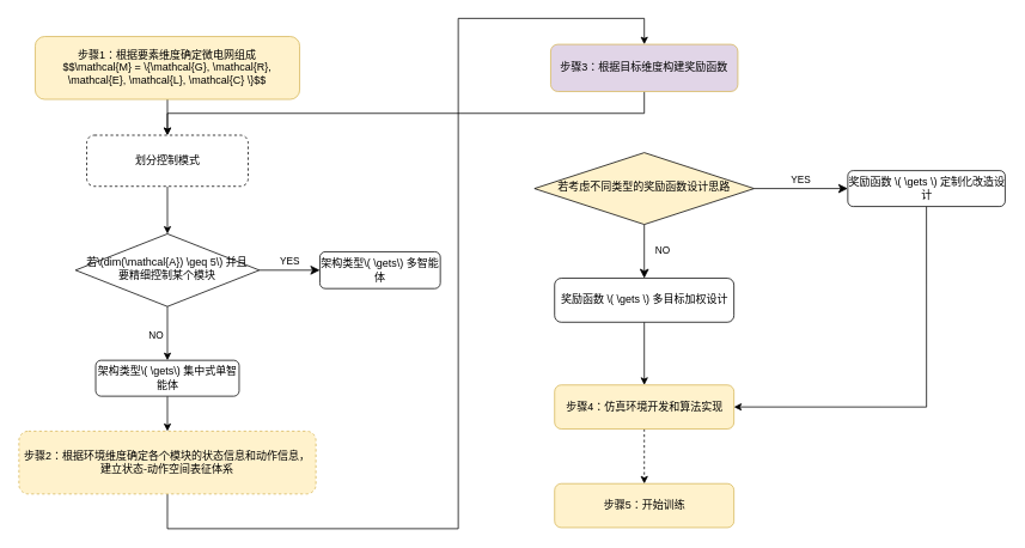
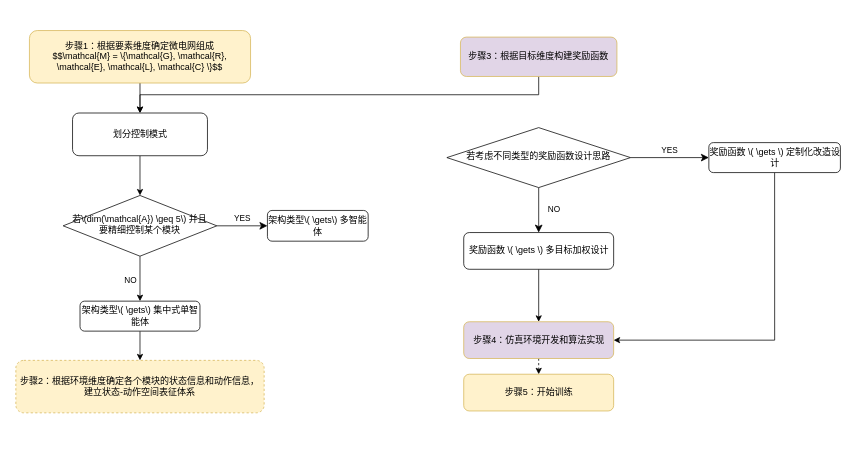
- <mxCell id="20" style="edgeStyle=orthogonalEdgeStyle;rounded=0;orthogonalLoop=1;jettySize=auto;html=1;exitX=0.5;exitY=1;exitDx=0;exitDy=0;entryX=0.5;entryY=0;entryDx=0;entryDy=0;" edge="1" parent="1" source="21" target="23"><mxGeometry relative="1" as="geometry"><Array as="points"><mxPoint x="186" y="589" /><mxPoint x="510" y="589" /><mxPoint x="510" y="20" /><mxPoint x="717" y="20" /></Array></mxGeometry></mxCell>
- <mxCell id="17" value="划分控制模式" style="rounded=1;whiteSpace=wrap;html=1;fontSize=12;glass=0;strokeWidth=1;shadow=0;dashed=1;" vertex="1" parent="1"><mxGeometry x="95.62" y="150.25" width="180" height="57" as="geometry" /></mxCell>
+ <mxCell id="17" value="划分控制模式" style="rounded=1;whiteSpace=wrap;html=1;fontSize=12;glass=0;strokeWidth=1;shadow=0;" vertex="1" parent="1"><mxGeometry x="95.62" y="150.25" width="180" height="57" as="geometry" /></mxCell>
- <mxCell id="11" value="若考虑不同类型的奖励函数设计思路" style="rhombus;whiteSpace=wrap;html=1;shadow=0;fontFamily=Helvetica;fontSize=12;align=center;strokeWidth=1;spacing=6;spacingTop=-4;fillColor=#fff2cc;" vertex="1" parent="1"><mxGeometry x="595" y="169.75" width="245" height="80" as="geometry" /></mxCell>
+ <mxCell id="11" value="若考虑不同类型的奖励函数设计思路" style="rhombus;whiteSpace=wrap;html=1;shadow=0;fontFamily=Helvetica;fontSize=12;align=center;strokeWidth=1;spacing=6;spacingTop=-4;" vertex="1" parent="1"><mxGeometry x="595" y="169.75" width="245" height="80" as="geometry" /></mxCell>
- <mxCell id="25" value="步骤4：仿真环境开发和算法实现" style="rounded=1;whiteSpace=wrap;html=1;fontSize=12;glass=0;strokeWidth=1;shadow=0;fillColor=#fff2cc;strokeColor=#d6b656;" vertex="1" parent="1"><mxGeometry x="617.5" y="428.75" width="200" height="49" as="geometry" /></mxCell>
+ <mxCell id="25" value="步骤4：仿真环境开发和算法实现" style="rounded=1;whiteSpace=wrap;html=1;fontSize=12;glass=0;strokeWidth=1;shadow=0;fillColor=#e1d5e7;strokeColor=#d6b656;" vertex="1" parent="1"><mxGeometry x="617.5" y="428.75" width="200" height="49" as="geometry" /></mxCell>
- <mxCell id="26" value="步骤5：开始训练" style="rounded=1;whiteSpace=wrap;html=1;fontSize=12;glass=0;strokeWidth=1;shadow=0;fillColor=#fff2cc;strokeColor=#d6b656;" vertex="1" parent="1"><mxGeometry x="617.5" y="538.75" width="200" height="49" as="geometry" /></mxCell>
+ <mxCell id="26" value="步骤5：开始训练" style="rounded=1;whiteSpace=wrap;html=1;fontSize=12;glass=0;strokeWidth=1;shadow=0;fillColor=#fff2cc;strokeColor=#d6b656;" vertex="1" parent="1"><mxGeometry x="617.5" y="498.75" width="200" height="49" as="geometry" /></mxCell>
